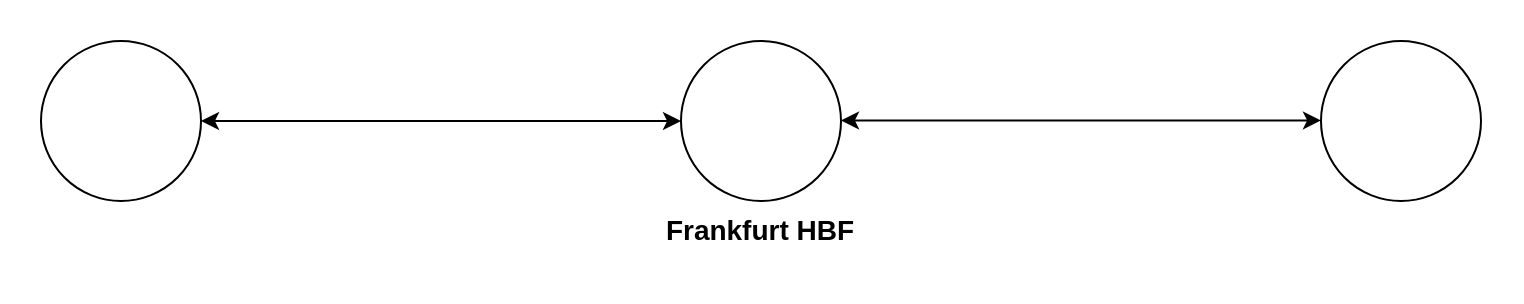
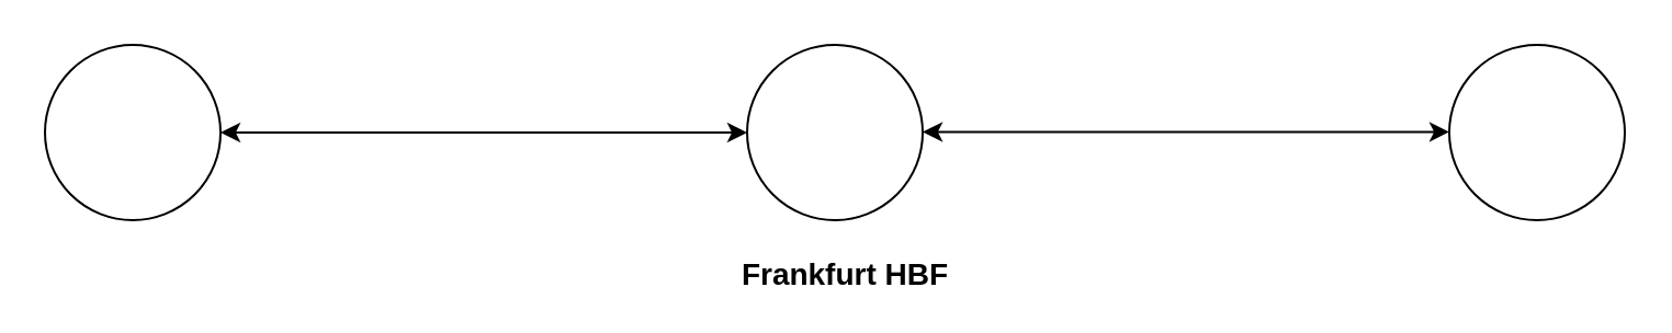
- <mxCell id="5" value="Frankfurt HBF" style="text;html=1;strokeColor=none;fillColor=none;align=center;verticalAlign=middle;whiteSpace=wrap;rounded=0;fontSize=14;fontStyle=1" vertex="1" parent="1"><mxGeometry x="300" y="100" width="160" height="30" as="geometry" /></mxCell>
+ <mxCell id="5" value="Frankfurt HBF" style="text;html=1;strokeColor=none;fillColor=none;align=center;verticalAlign=middle;whiteSpace=wrap;rounded=0;fontSize=14;fontStyle=1" vertex="1" parent="1"><mxGeometry x="305" y="110" width="160" height="30" as="geometry" /></mxCell>
